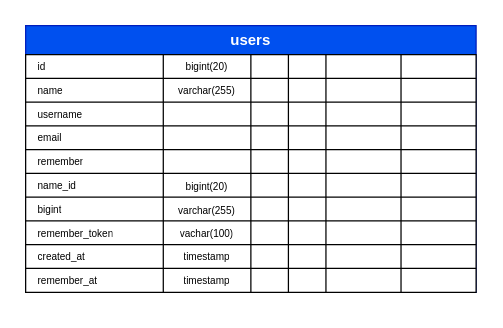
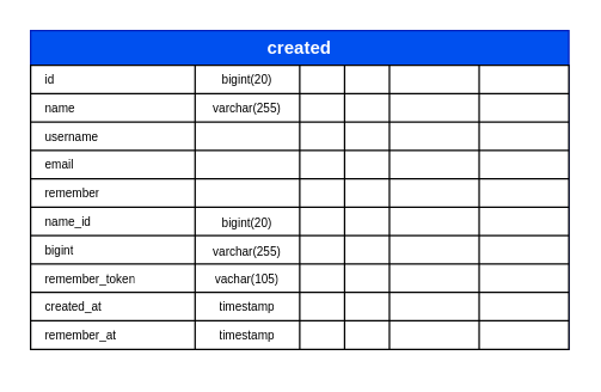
- <mxCell id="4" value="users" style="swimlane;whiteSpace=wrap;html=1;fillColor=#0050ef;fontColor=#ffffff;strokeColor=#001DBC;" vertex="1" parent="3"><mxGeometry width="360" height="213" as="geometry"><mxRectangle width="70" height="20" as="alternateBounds" /></mxGeometry></mxCell>
+ <mxCell id="4" value="created" style="swimlane;whiteSpace=wrap;html=1;fillColor=#0050ef;fontColor=#ffffff;strokeColor=#001DBC;" vertex="1" parent="3"><mxGeometry width="360" height="213" as="geometry"><mxRectangle width="70" height="20" as="alternateBounds" /></mxGeometry></mxCell>
- <mxCell id="57" value="vachar(100)" style="shape=partialRectangle;html=1;whiteSpace=wrap;connectable=0;strokeColor=inherit;overflow=hidden;fillColor=none;top=0;left=0;bottom=0;right=0;pointerEvents=1;fontColor=light-dark(#000000,#FFFFFF);fontSize=8;" vertex="1" parent="55"><mxGeometry x="110" width="70" height="19" as="geometry"><mxRectangle width="70" height="19" as="alternateBounds" /></mxGeometry></mxCell>
+ <mxCell id="57" value="vachar(105)" style="shape=partialRectangle;html=1;whiteSpace=wrap;connectable=0;strokeColor=inherit;overflow=hidden;fillColor=none;top=0;left=0;bottom=0;right=0;pointerEvents=1;fontColor=light-dark(#000000,#FFFFFF);fontSize=8;" vertex="1" parent="55"><mxGeometry x="110" width="70" height="19" as="geometry"><mxRectangle width="70" height="19" as="alternateBounds" /></mxGeometry></mxCell>
